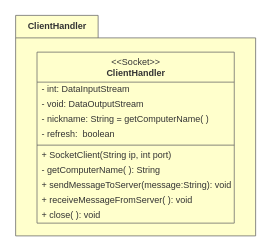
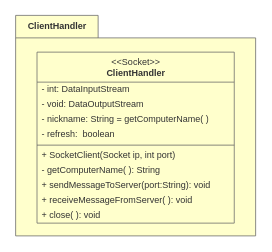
- <mxCell id="10" value="+ SocketClient(String ip, int port)" style="text;html=1;strokeColor=none;fillColor=none;align=left;verticalAlign=middle;spacingLeft=4;spacingRight=4;overflow=hidden;rotatable=0;points=[[0,0.5],[1,0.5]];portConstraint=eastwest;fontColor=#333333;" vertex="1" parent="4"><mxGeometry y="128" width="263" height="20" as="geometry" /></mxCell>
+ <mxCell id="10" value="+ SocketClient(Socket ip, int port)" style="text;html=1;strokeColor=none;fillColor=none;align=left;verticalAlign=middle;spacingLeft=4;spacingRight=4;overflow=hidden;rotatable=0;points=[[0,0.5],[1,0.5]];portConstraint=eastwest;fontColor=#333333;" vertex="1" parent="4"><mxGeometry y="128" width="263" height="20" as="geometry" /></mxCell>
- <mxCell id="12" value="+ sendMessageToServer(message:String): void" style="text;html=1;strokeColor=none;fillColor=none;align=left;verticalAlign=middle;spacingLeft=4;spacingRight=4;overflow=hidden;rotatable=0;points=[[0,0.5],[1,0.5]];portConstraint=eastwest;fontColor=#333333;" vertex="1" parent="4"><mxGeometry y="168" width="263" height="20" as="geometry" /></mxCell>
+ <mxCell id="12" value="+ sendMessageToServer(port:String): void" style="text;html=1;strokeColor=none;fillColor=none;align=left;verticalAlign=middle;spacingLeft=4;spacingRight=4;overflow=hidden;rotatable=0;points=[[0,0.5],[1,0.5]];portConstraint=eastwest;fontColor=#333333;" vertex="1" parent="4"><mxGeometry y="168" width="263" height="20" as="geometry" /></mxCell>
